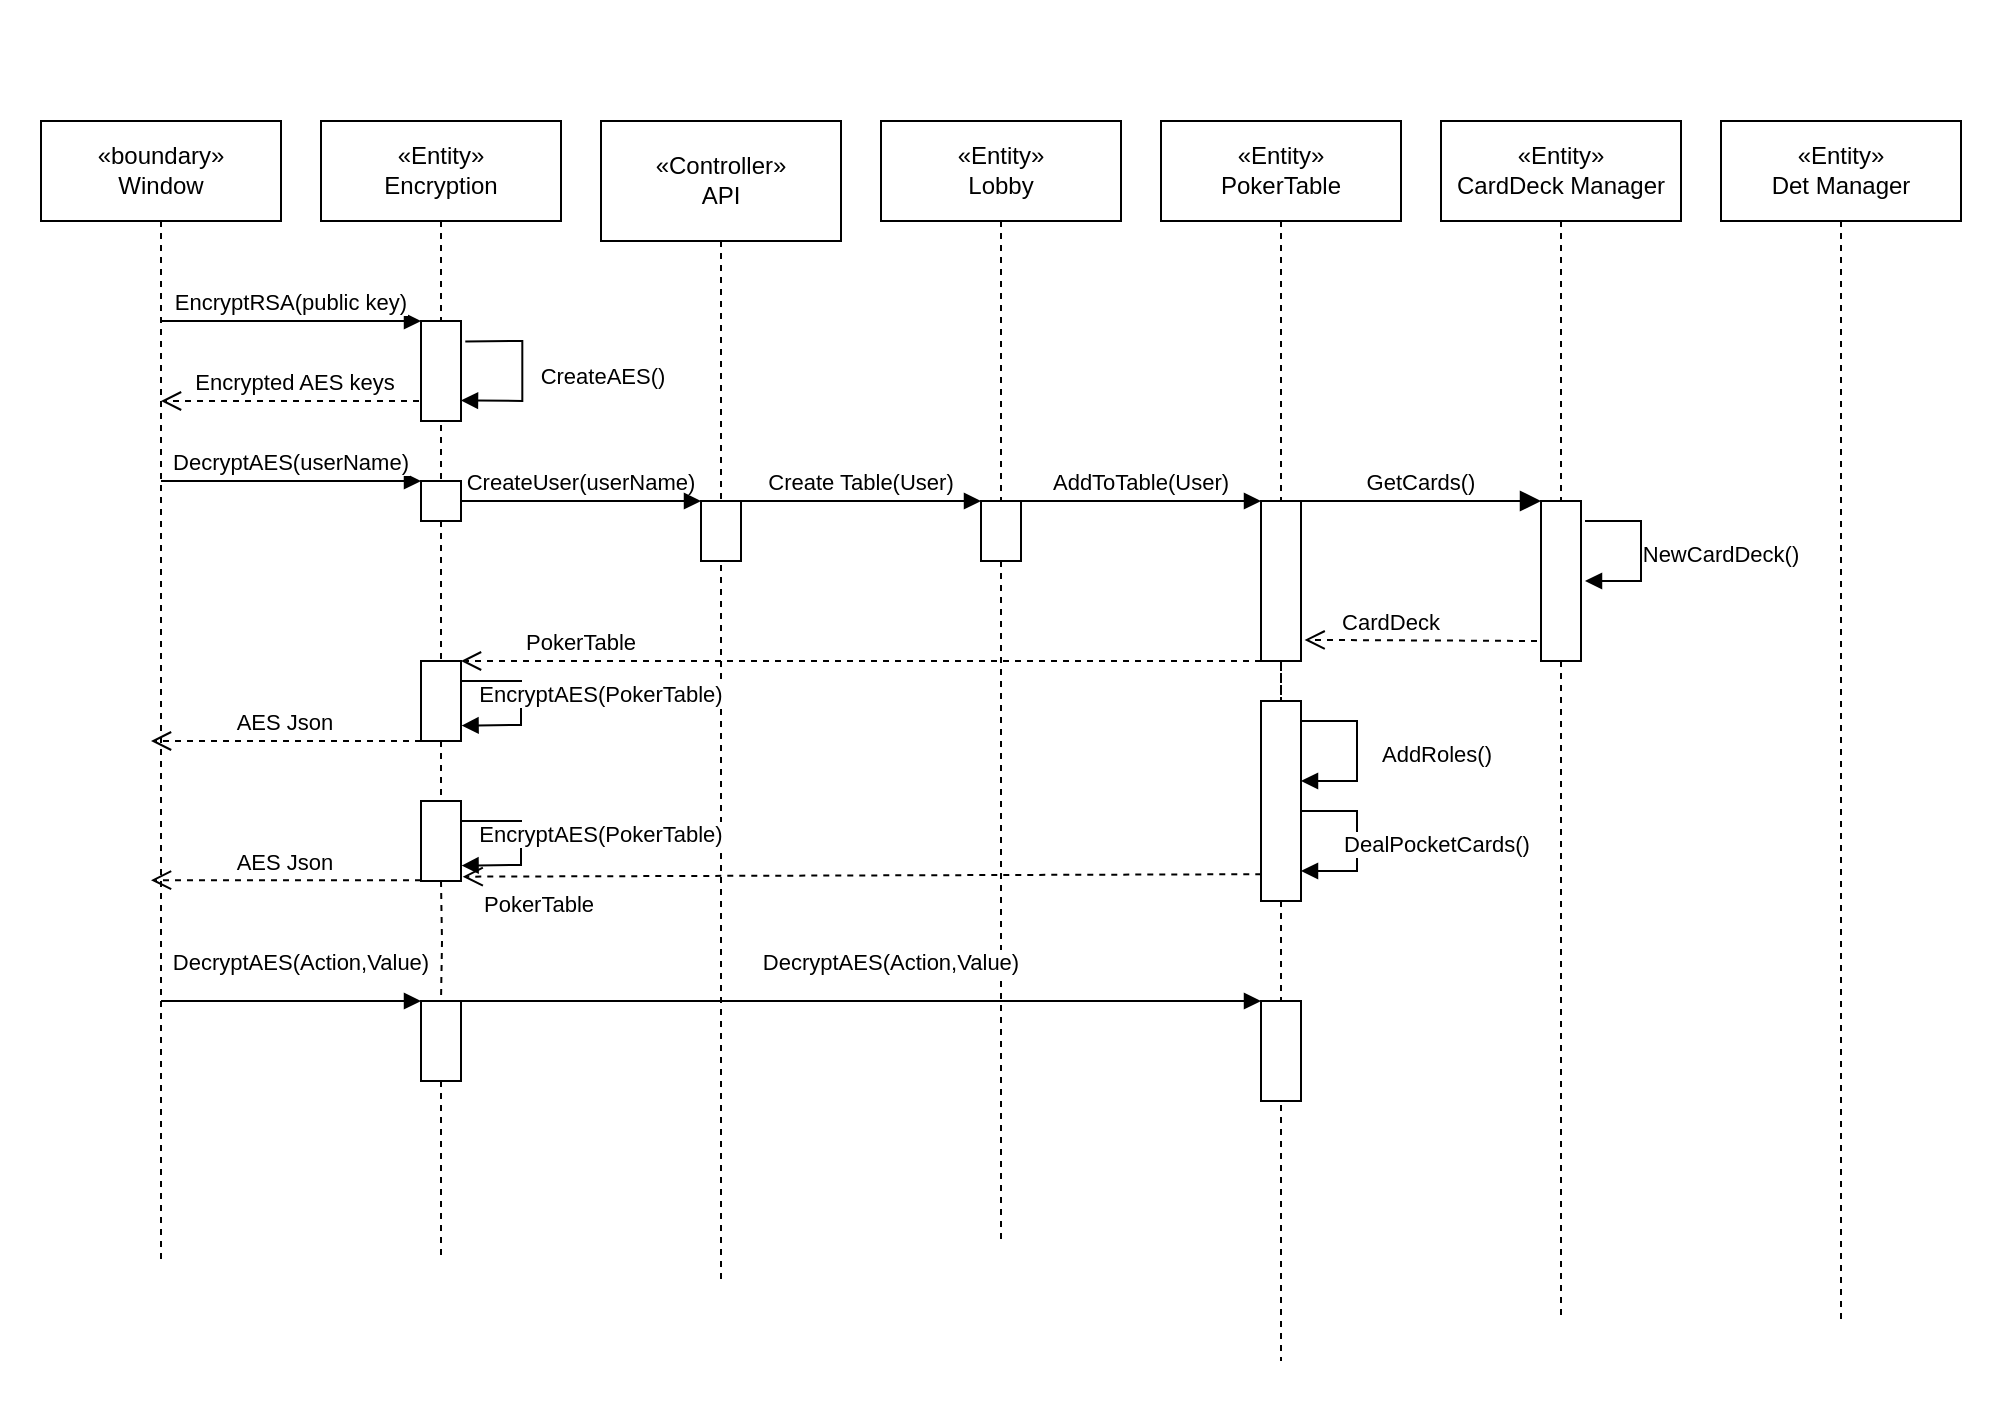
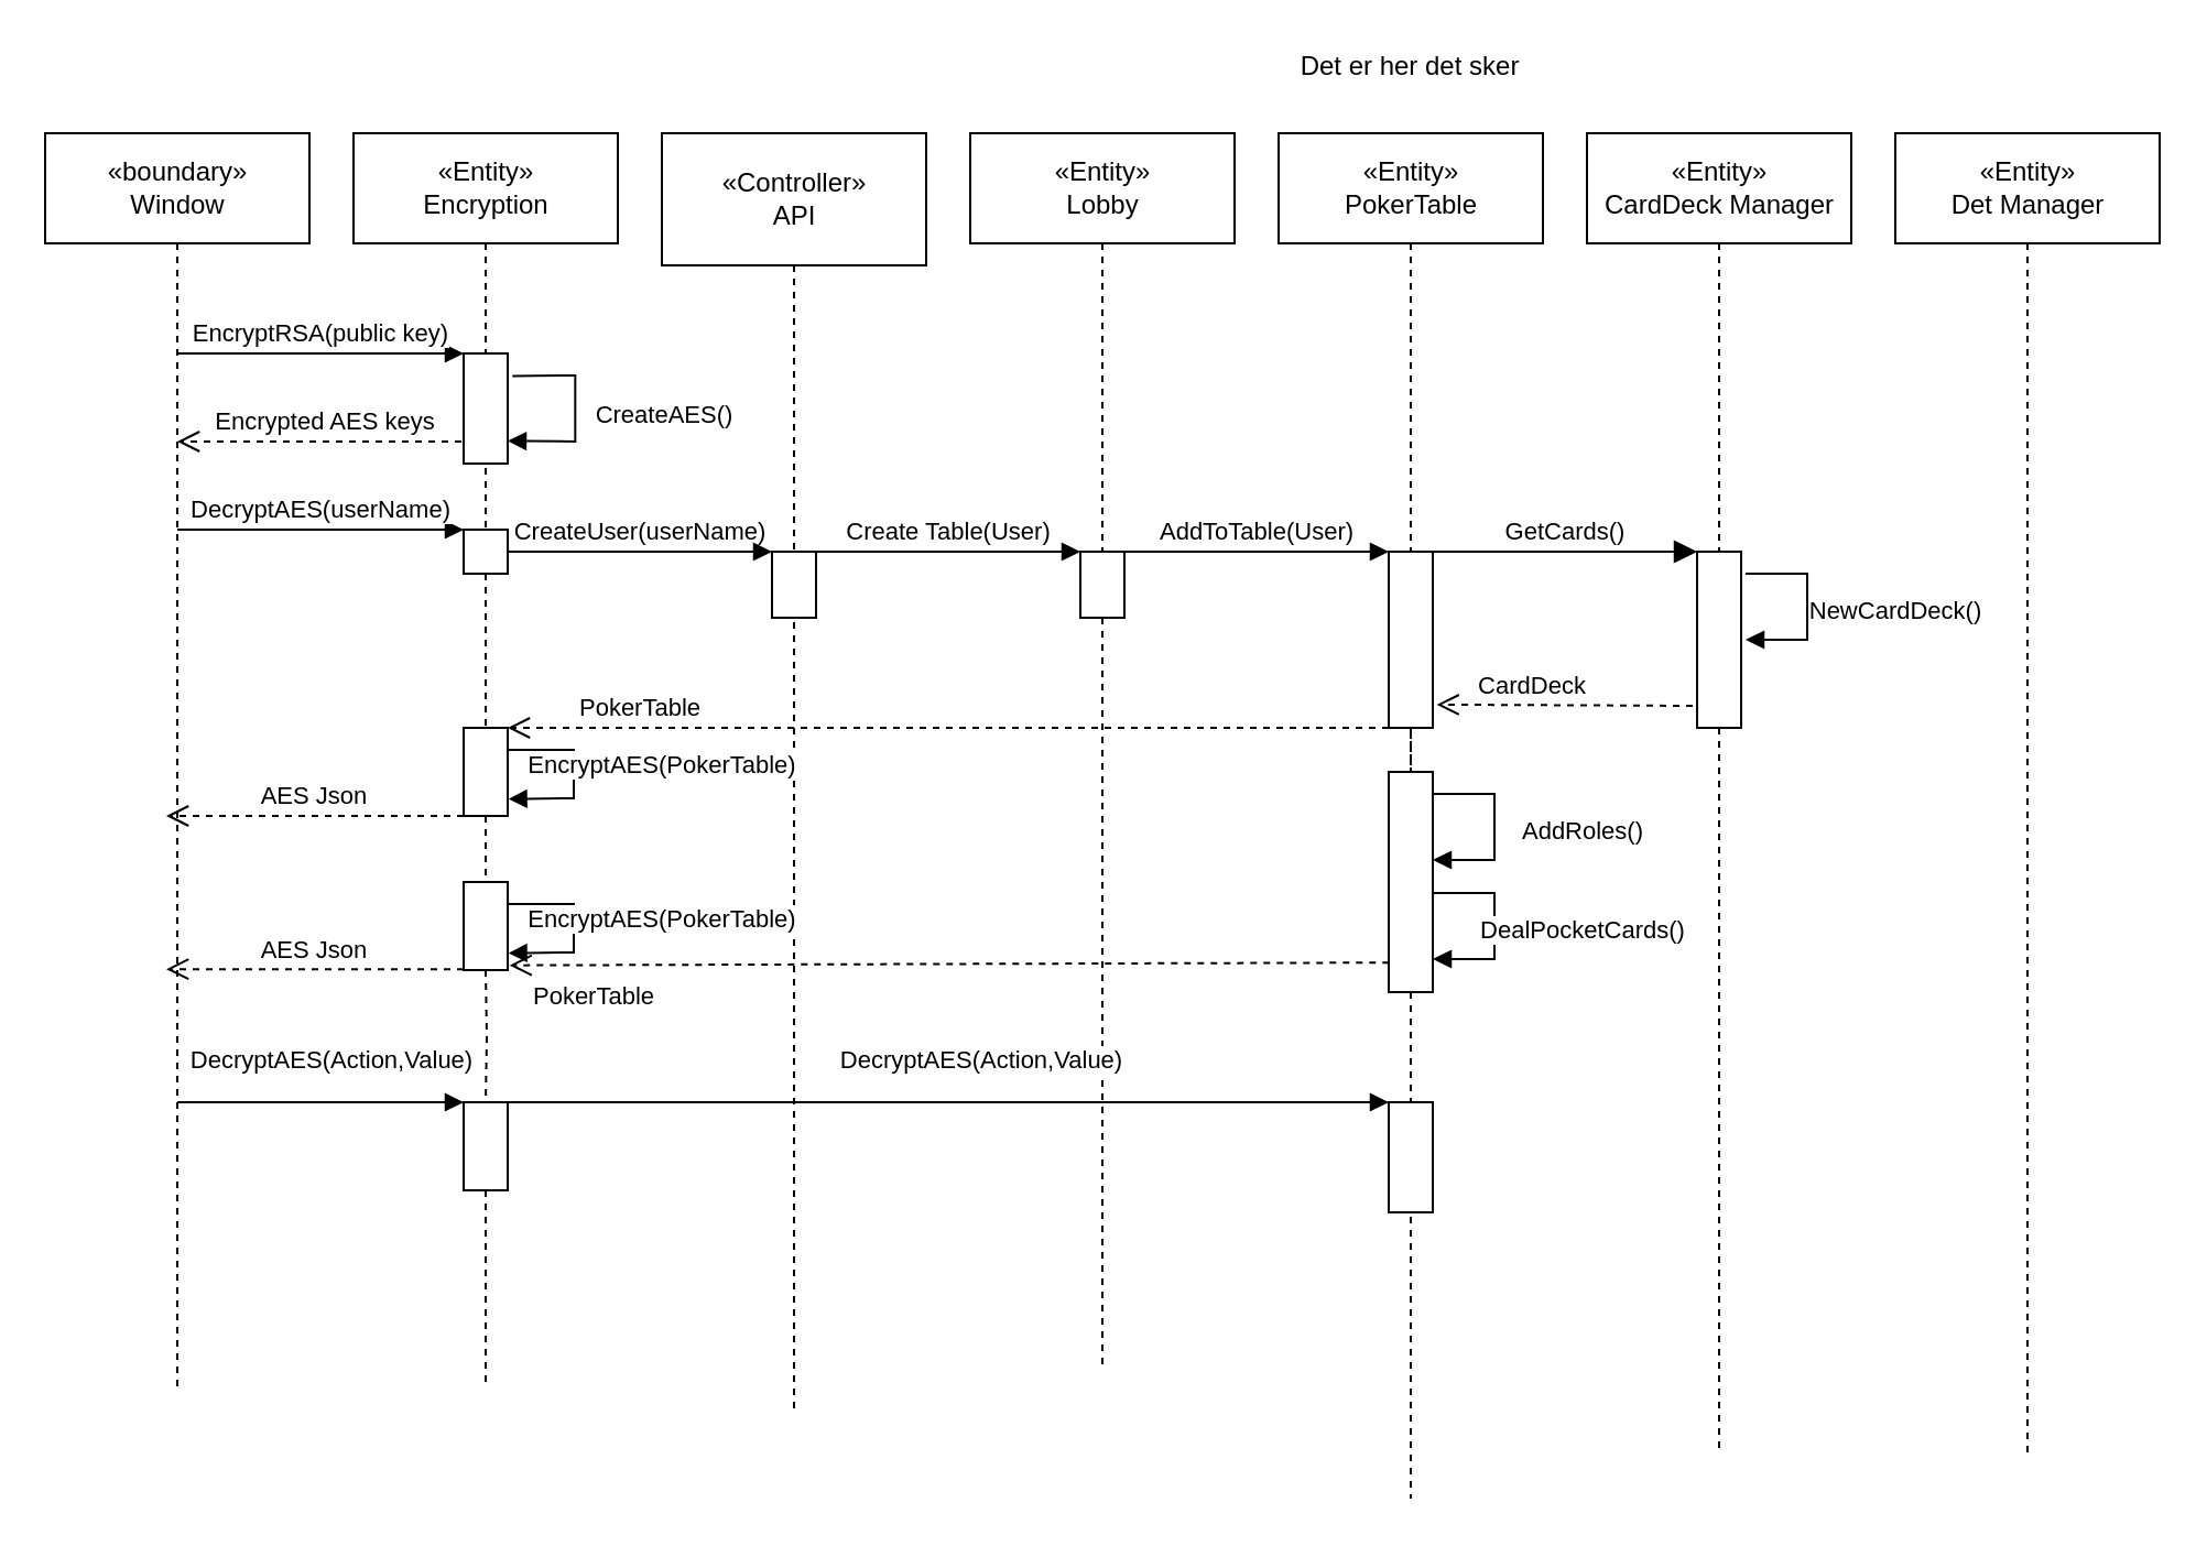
+ <mxCell id="39" value="Det er her det sker" style="text;html=1;strokeColor=none;fillColor=none;align=center;verticalAlign=middle;whiteSpace=wrap;rounded=0;" vertex="1" parent="1"><mxGeometry x="555" y="20" width="170" height="20" as="geometry" /></mxCell>
